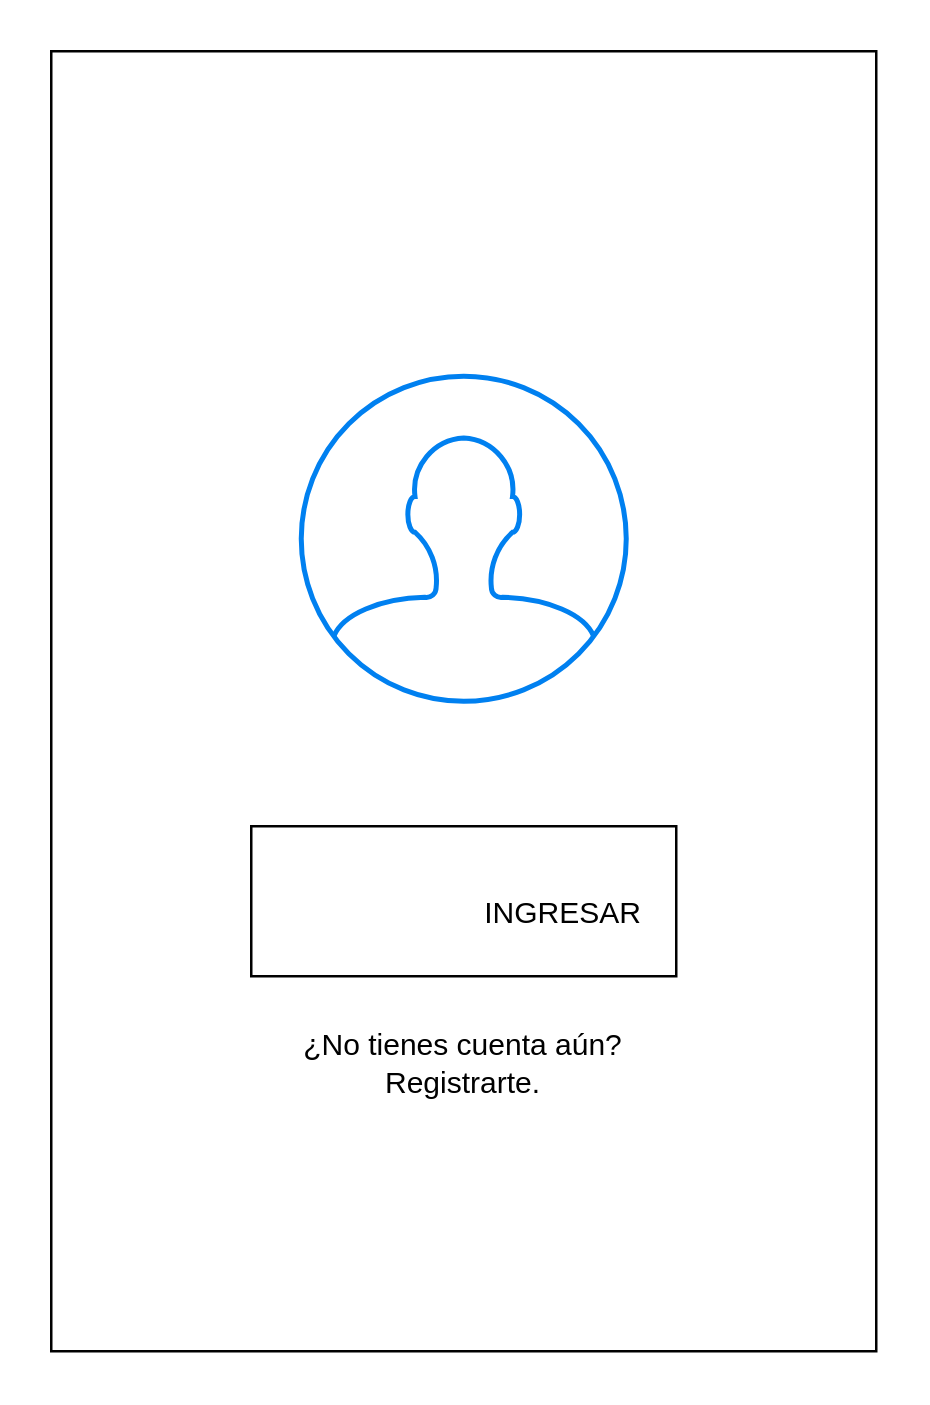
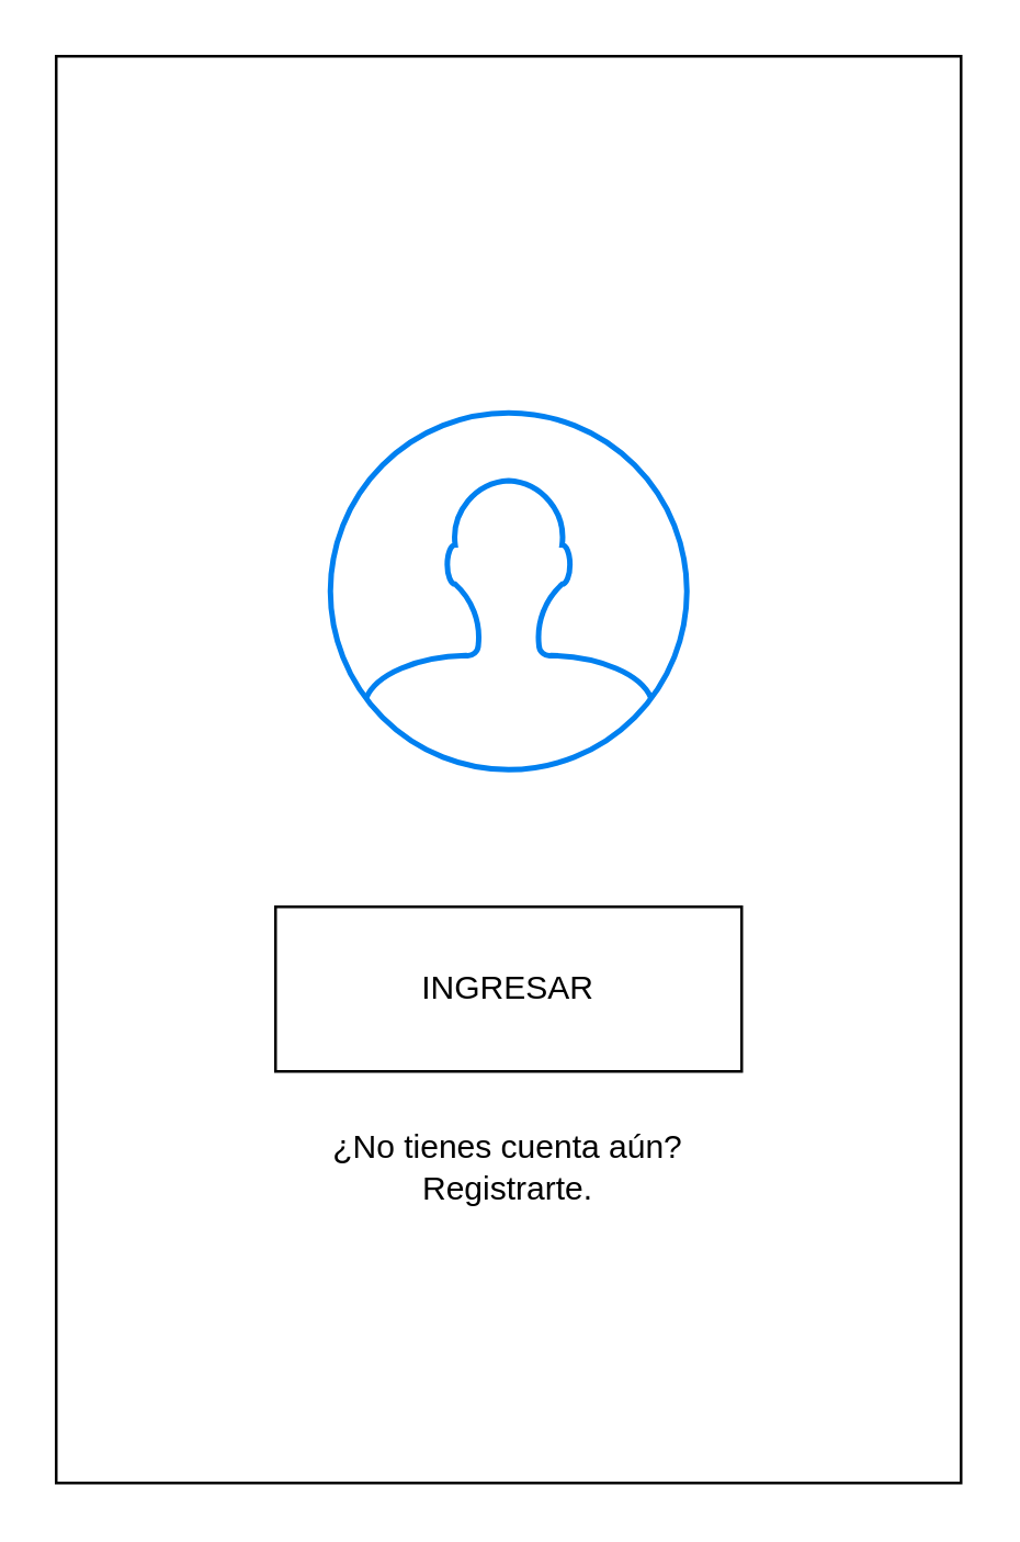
- <mxCell id="4" value="INGRESAR" style="text;html=1;strokeColor=none;fillColor=none;align=center;verticalAlign=middle;whiteSpace=wrap;rounded=0;" vertex="1" parent="1"><mxGeometry x="195" y="350" width="60" height="30" as="geometry" /></mxCell>
+ <mxCell id="4" value="INGRESAR" style="text;html=1;strokeColor=none;fillColor=none;align=center;verticalAlign=middle;whiteSpace=wrap;rounded=0;" vertex="1" parent="1"><mxGeometry x="155" y="345" width="60" height="30" as="geometry" /></mxCell>
